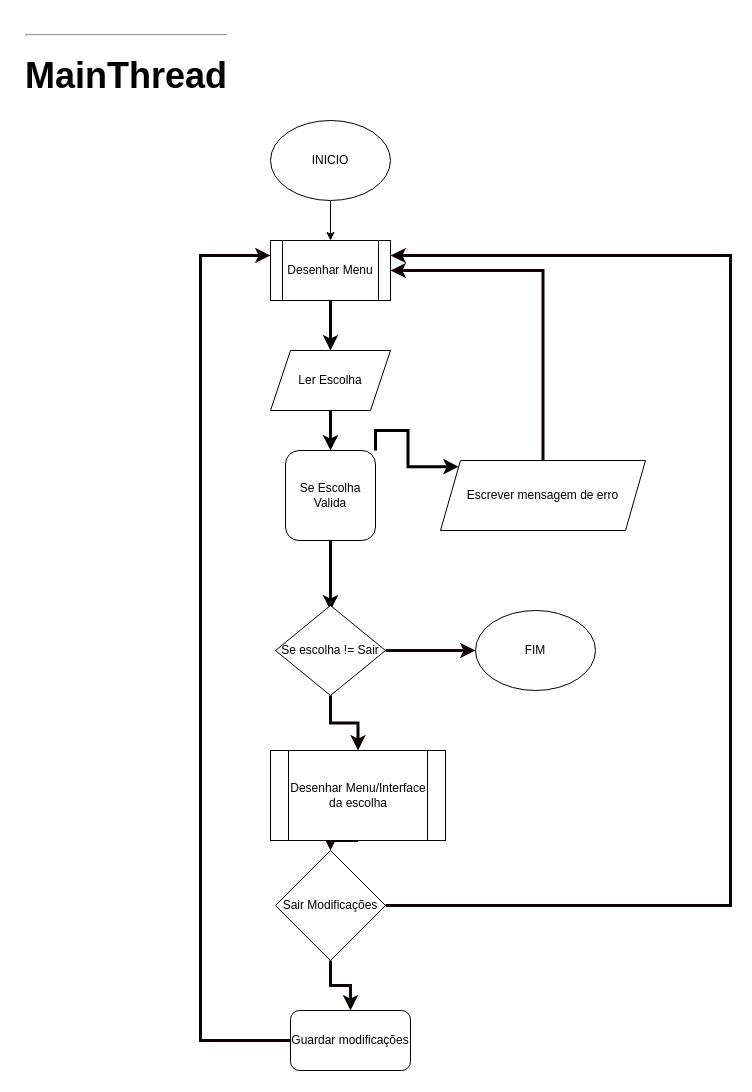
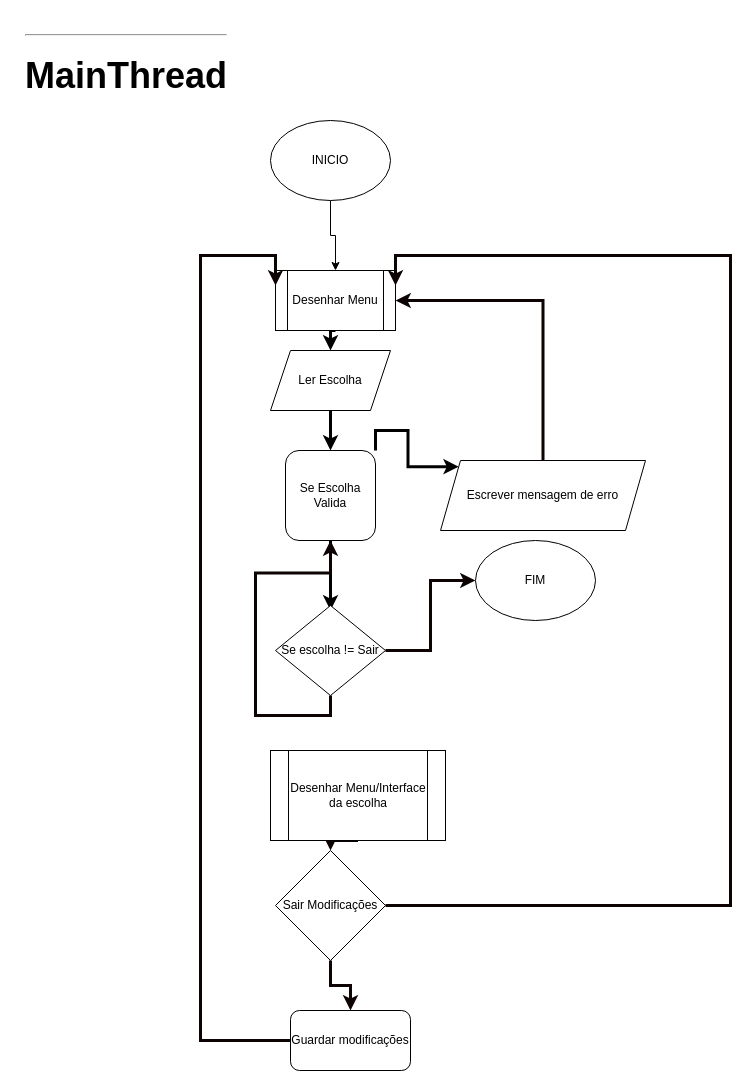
- <mxCell id="5" value="Desenhar Menu" style="shape=process;whiteSpace=wrap;html=1;backgroundOutline=1;" parent="1" vertex="1"><mxGeometry x="270" y="240" width="120" height="60" as="geometry" /></mxCell>
+ <mxCell id="5" value="Desenhar Menu" style="shape=process;whiteSpace=wrap;html=1;backgroundOutline=1;" parent="1" vertex="1"><mxGeometry x="275" y="270" width="120" height="60" as="geometry" /></mxCell>
- <mxCell id="16" value="FIM" style="ellipse;whiteSpace=wrap;html=1;" parent="1" vertex="1"><mxGeometry x="475" y="610" width="120" height="80" as="geometry" /></mxCell>
+ <mxCell id="16" value="FIM" style="ellipse;whiteSpace=wrap;html=1;" parent="1" vertex="1"><mxGeometry x="475" y="540" width="120" height="80" as="geometry" /></mxCell>
- <mxCell id="14" style="edgeStyle=orthogonalEdgeStyle;rounded=0;orthogonalLoop=1;jettySize=auto;html=1;exitX=0.5;exitY=1;exitDx=0;exitDy=0;entryX=0.5;entryY=0;entryDx=0;entryDy=0;strokeColor=#0D0303;strokeWidth=3;" parent="1" source="15" target="18" edge="1"><mxGeometry relative="1" as="geometry" /></mxCell>
+ <mxCell id="14" style="edgeStyle=orthogonalEdgeStyle;rounded=0;orthogonalLoop=1;jettySize=auto;html=1;exitX=0.5;exitY=1;exitDx=0;exitDy=0;strokeColor=#0D0303;strokeWidth=3;" parent="1" source="15" target="10" edge="1"><mxGeometry relative="1" as="geometry" /></mxCell>
